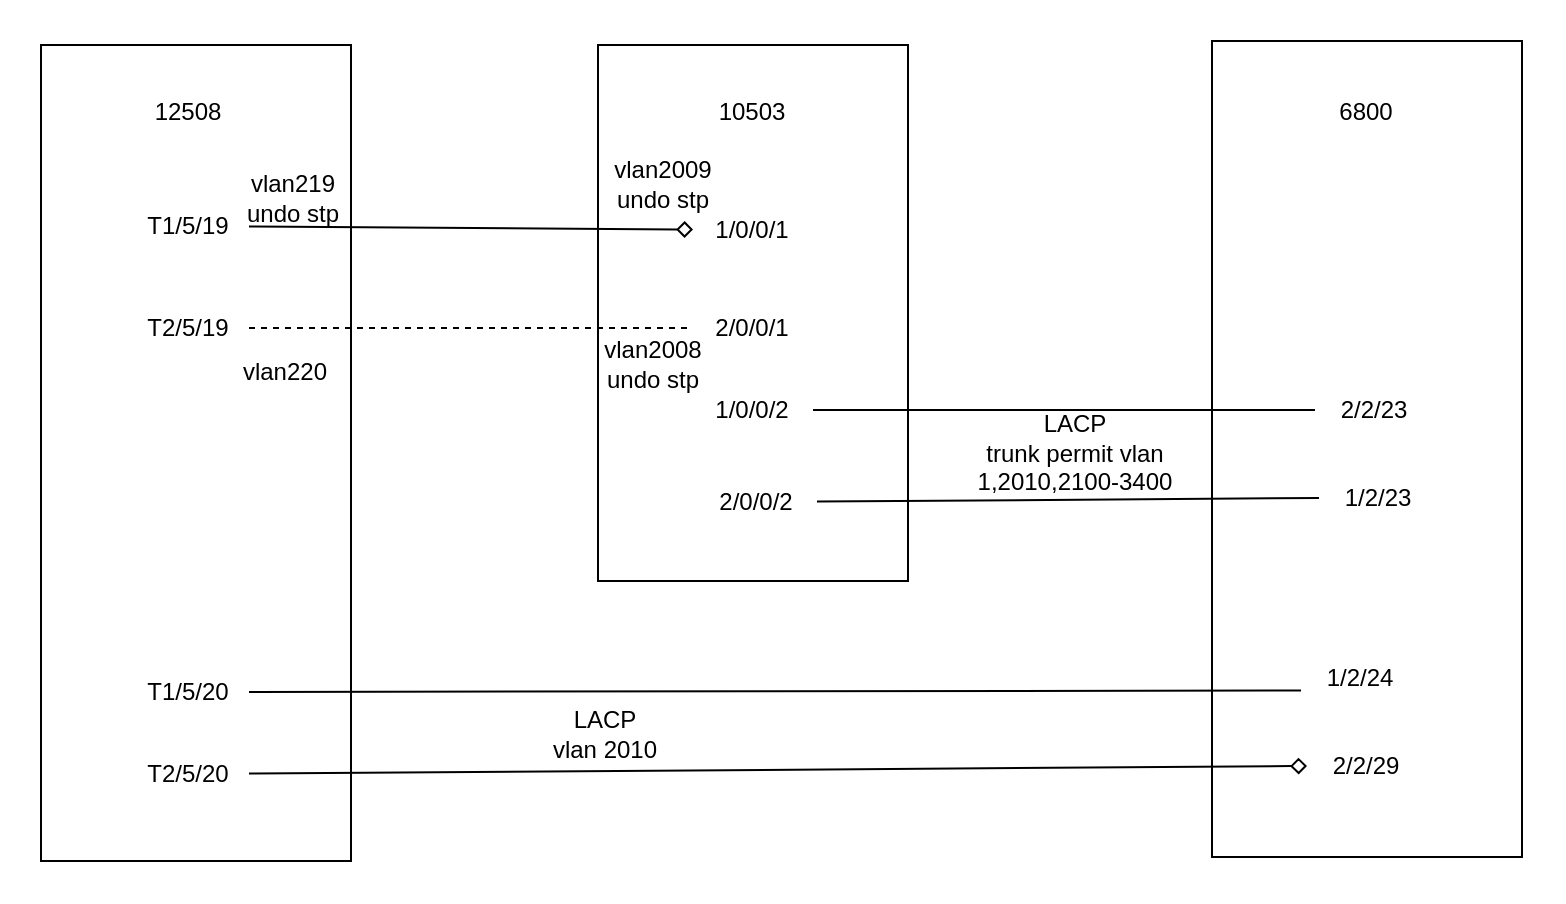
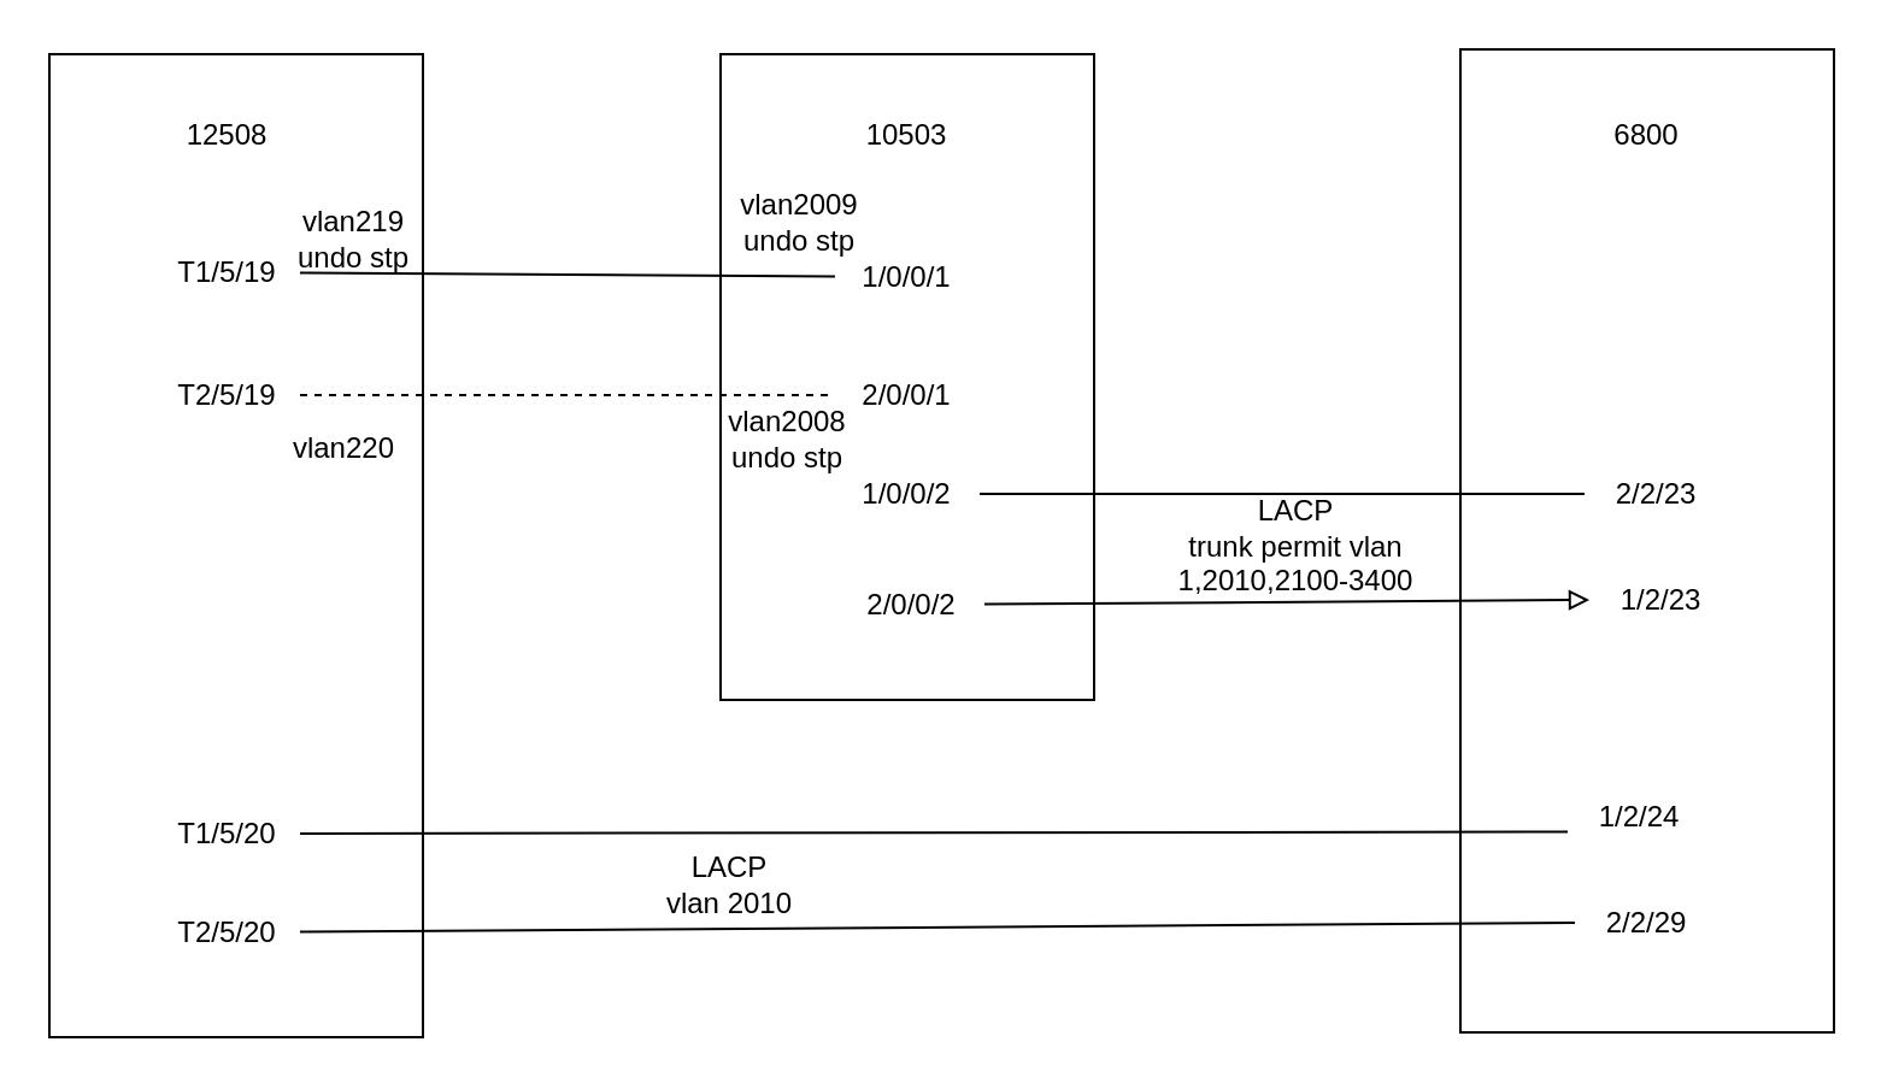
- <mxCell id="8" style="edgeStyle=none;rounded=0;orthogonalLoop=1;jettySize=auto;html=1;endArrow=diamond;endFill=0;" edge="1" parent="1" source="9" target="16"><mxGeometry relative="1" as="geometry" /></mxCell>
+ <mxCell id="8" style="edgeStyle=none;rounded=0;orthogonalLoop=1;jettySize=auto;html=1;endArrow=none;endFill=0;" edge="1" parent="1" source="9" target="16"><mxGeometry relative="1" as="geometry" /></mxCell>
- <mxCell id="20" style="edgeStyle=none;rounded=0;orthogonalLoop=1;jettySize=auto;html=1;entryX=0;entryY=0.5;entryDx=0;entryDy=0;endArrow=none;endFill=0;" edge="1" parent="1" source="21" target="23"><mxGeometry relative="1" as="geometry" /></mxCell>
+ <mxCell id="20" style="edgeStyle=none;rounded=0;orthogonalLoop=1;jettySize=auto;html=1;entryX=0;entryY=0.5;entryDx=0;entryDy=0;endArrow=block;endFill=0;" edge="1" parent="1" source="21" target="23"><mxGeometry relative="1" as="geometry" /></mxCell>
- <mxCell id="12" style="edgeStyle=none;rounded=0;orthogonalLoop=1;jettySize=auto;html=1;entryX=0;entryY=0.5;entryDx=0;entryDy=0;endArrow=diamond;endFill=0;" edge="1" parent="1" source="13" target="25"><mxGeometry relative="1" as="geometry" /></mxCell>
+ <mxCell id="12" style="edgeStyle=none;rounded=0;orthogonalLoop=1;jettySize=auto;html=1;entryX=0;entryY=0.5;entryDx=0;entryDy=0;endArrow=none;endFill=0;" edge="1" parent="1" source="13" target="25"><mxGeometry relative="1" as="geometry" /></mxCell>
